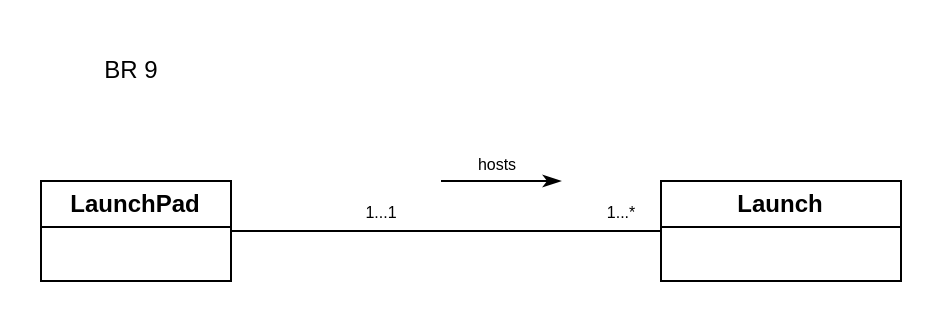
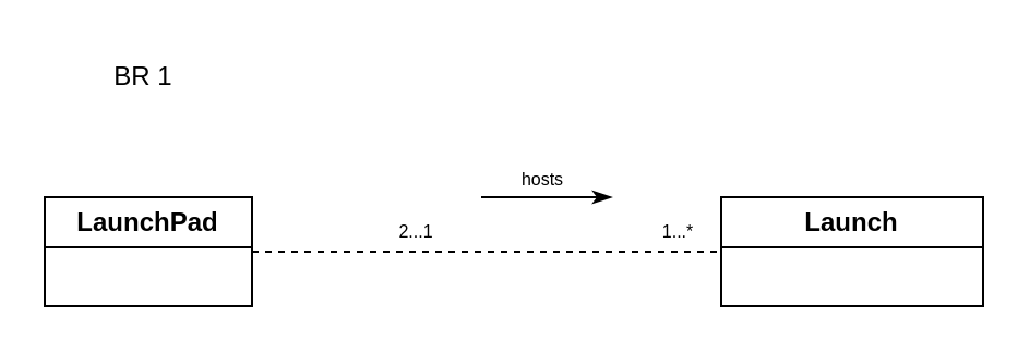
- <mxCell id="2" value="BR 9" style="text;html=1;align=center;verticalAlign=middle;resizable=0;points=[];autosize=1;strokeColor=none;fillColor=none;" vertex="1" parent="1"><mxGeometry x="40" y="20" width="50" height="30" as="geometry" /></mxCell>
+ <mxCell id="2" value="BR 1" style="text;html=1;align=center;verticalAlign=middle;resizable=0;points=[];autosize=1;strokeColor=none;fillColor=none;" vertex="1" parent="1"><mxGeometry x="40" y="20" width="50" height="30" as="geometry" /></mxCell>
- <mxCell id="9" value="&lt;font style=&quot;font-size: 8px;&quot;&gt;1...1&lt;/font&gt;" style="text;html=1;align=center;verticalAlign=middle;resizable=0;points=[];autosize=1;strokeColor=none;fillColor=none;" vertex="1" parent="1"><mxGeometry x="170" y="90" width="40" height="30" as="geometry" /></mxCell>
+ <mxCell id="9" value="&lt;font style=&quot;font-size: 8px;&quot;&gt;2...1&lt;/font&gt;" style="text;html=1;align=center;verticalAlign=middle;resizable=0;points=[];autosize=1;strokeColor=none;fillColor=none;" vertex="1" parent="1"><mxGeometry x="170" y="90" width="40" height="30" as="geometry" /></mxCell>
- <mxCell id="5" value="" style="html=1;rounded=0;endArrow=none;endFill=0;entryX=0;entryY=0.5;entryDx=0;entryDy=0;exitX=1;exitY=0.5;exitDx=0;exitDy=0;" edge="1" parent="1" source="3" target="4"><mxGeometry width="100" relative="1" as="geometry"><mxPoint x="170" y="120" as="sourcePoint" /><mxPoint x="260" y="120" as="targetPoint" /></mxGeometry></mxCell>
+ <mxCell id="5" value="" style="html=1;rounded=0;endArrow=none;endFill=0;entryX=0;entryY=0.5;entryDx=0;entryDy=0;exitX=1;exitY=0.5;exitDx=0;exitDy=0;dashed=1;" edge="1" parent="1" source="3" target="4"><mxGeometry width="100" relative="1" as="geometry"><mxPoint x="170" y="120" as="sourcePoint" /><mxPoint x="260" y="120" as="targetPoint" /></mxGeometry></mxCell>
